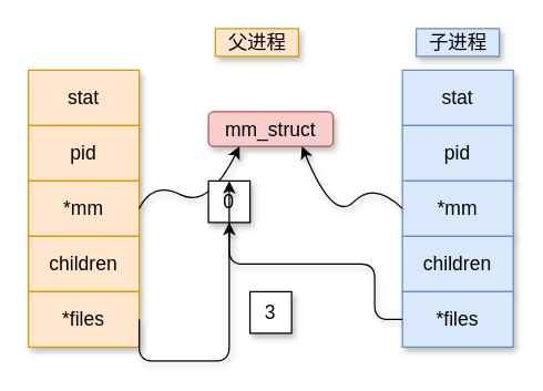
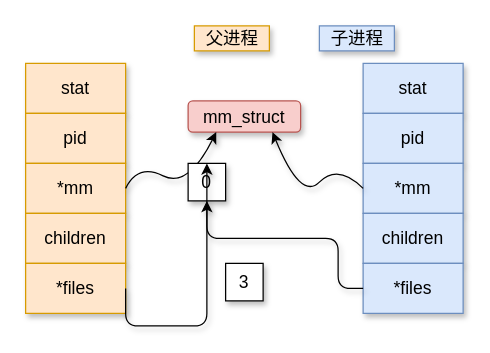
- <mxCell id="14" value="子进程" style="text;html=1;align=center;verticalAlign=middle;resizable=0;points=[];autosize=1;fontSize=14;shadow=1;fillColor=#dae8fc;strokeColor=#6c8ebf;" vertex="1" parent="1"><mxGeometry x="300" y="20" width="60" height="20" as="geometry" /></mxCell>
+ <mxCell id="14" value="子进程" style="text;html=1;align=center;verticalAlign=middle;resizable=0;points=[];autosize=1;fontSize=14;shadow=1;fillColor=#dae8fc;strokeColor=#6c8ebf;" vertex="1" parent="1"><mxGeometry x="255" y="20" width="60" height="20" as="geometry" /></mxCell>
